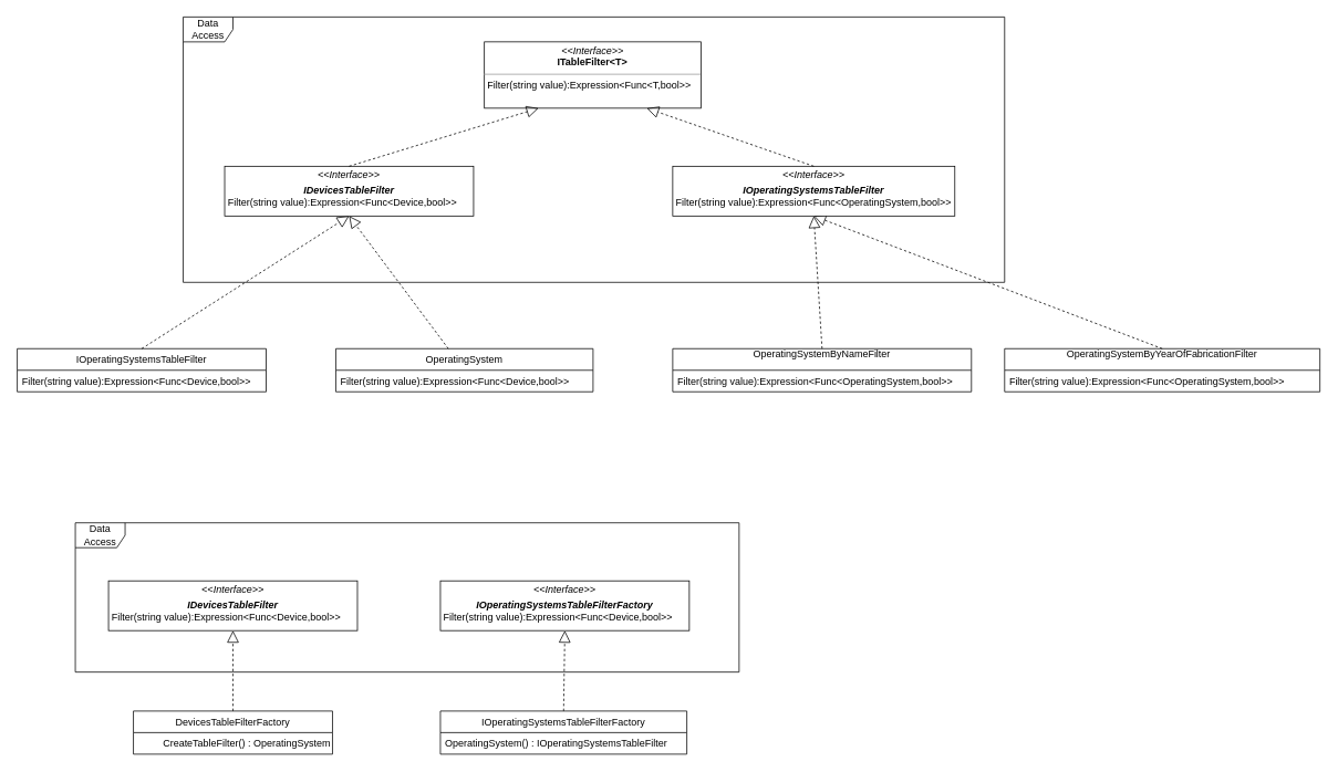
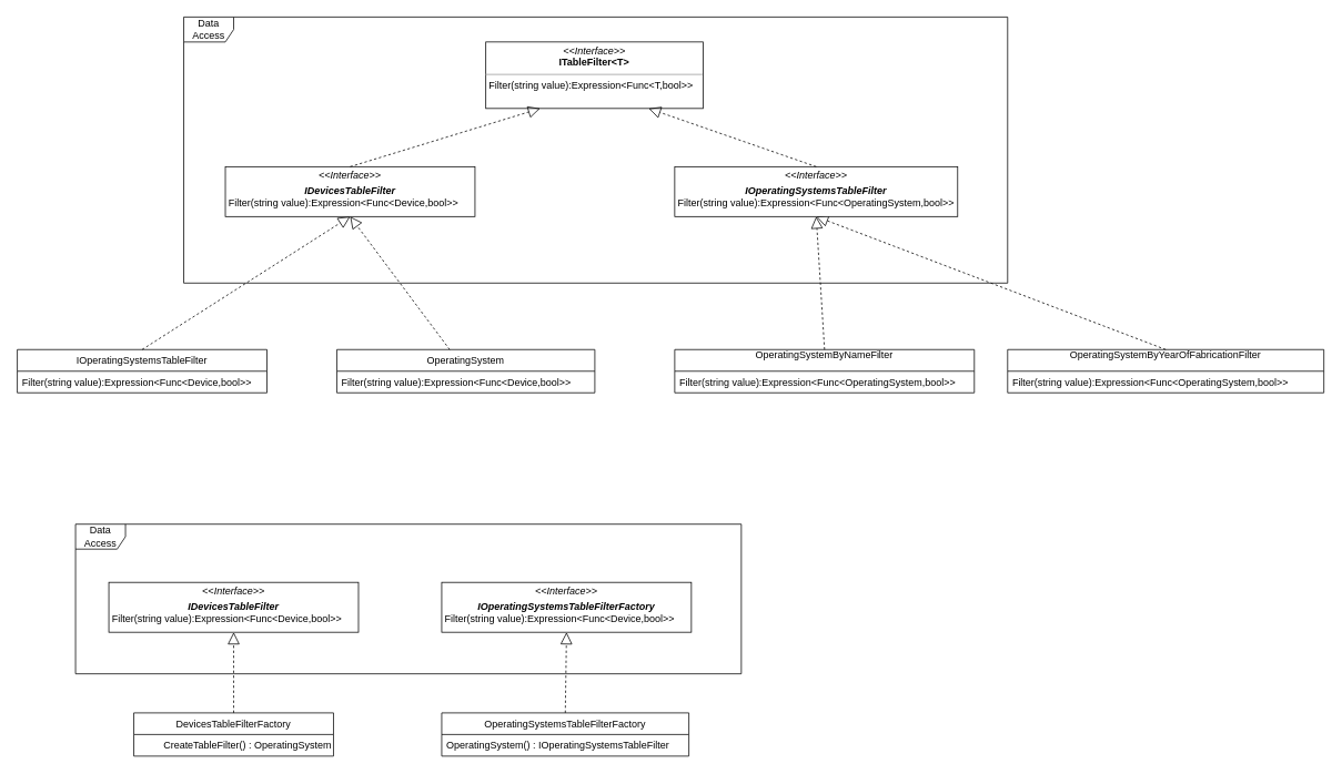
- <mxCell id="4" value="IOperatingSystemsTableFilterFactory" style="swimlane;fontStyle=0;childLayout=stackLayout;horizontal=1;startSize=26;fillColor=none;horizontalStack=0;resizeParent=1;resizeParentMax=0;resizeLast=0;collapsible=1;marginBottom=0;" parent="1" vertex="1"><mxGeometry x="530" y="857" width="297" height="52" as="geometry" /></mxCell>
+ <mxCell id="4" value="OperatingSystemsTableFilterFactory" style="swimlane;fontStyle=0;childLayout=stackLayout;horizontal=1;startSize=26;fillColor=none;horizontalStack=0;resizeParent=1;resizeParentMax=0;resizeLast=0;collapsible=1;marginBottom=0;" parent="1" vertex="1"><mxGeometry x="530" y="857" width="297" height="52" as="geometry" /></mxCell>
